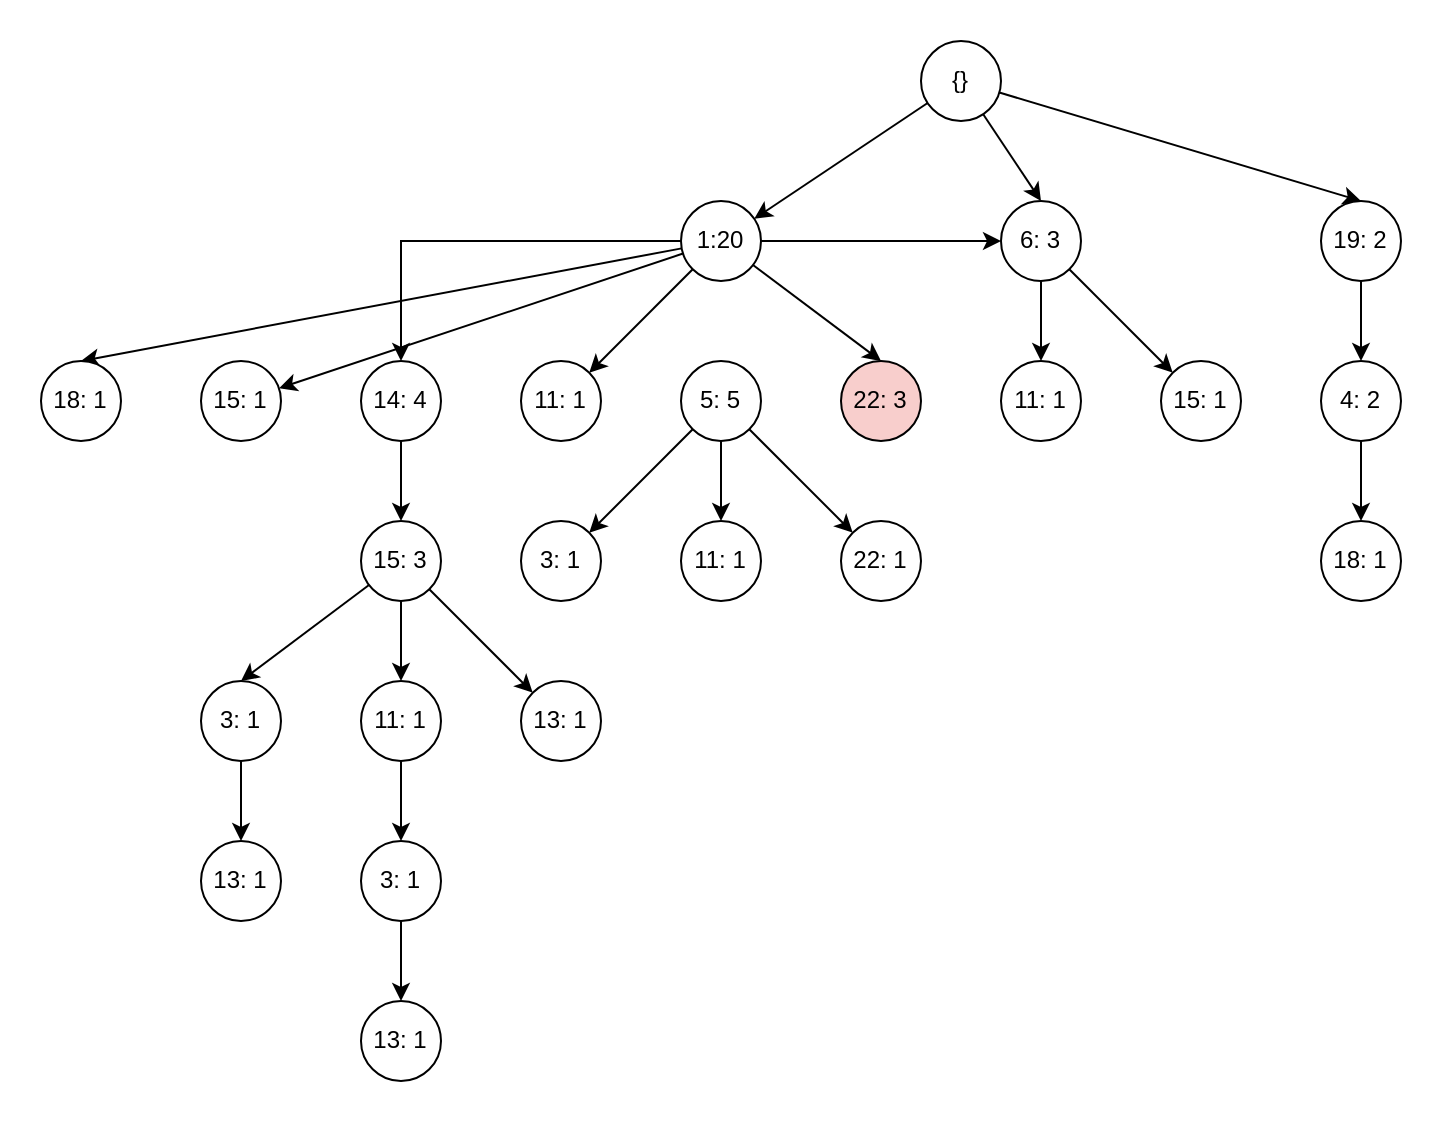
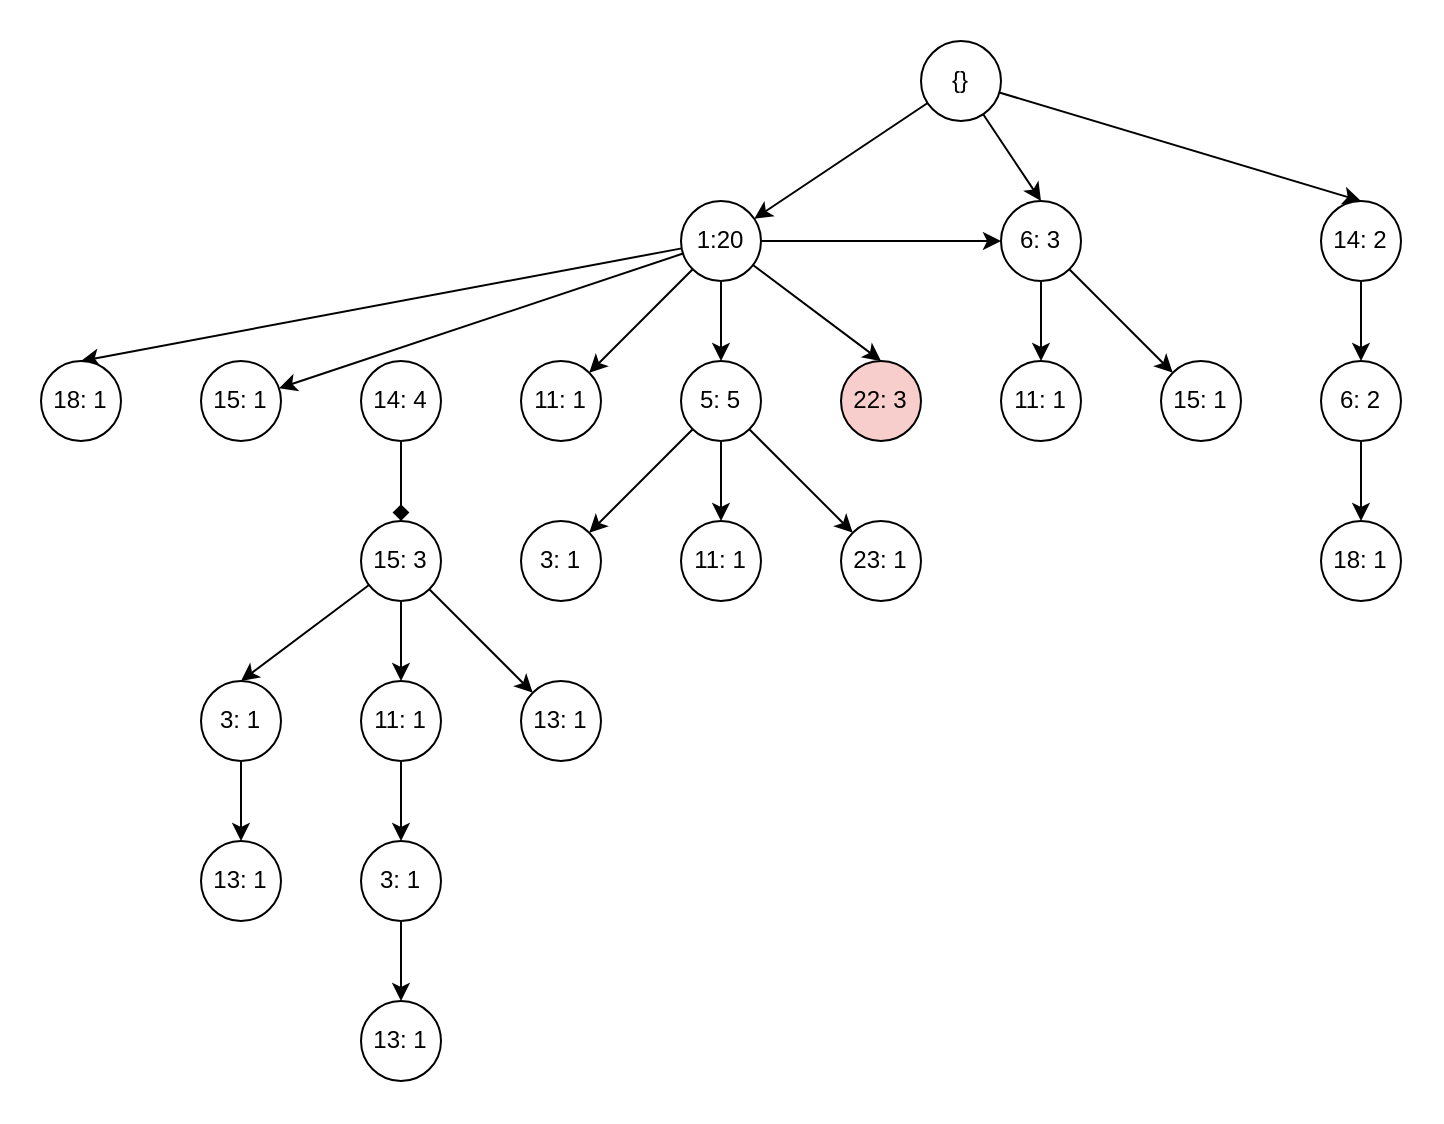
- <mxCell id="6" style="edgeStyle=orthogonalEdgeStyle;rounded=0;orthogonalLoop=1;jettySize=auto;html=1;" edge="1" parent="1" source="12" target="20"><mxGeometry relative="1" as="geometry" /></mxCell>
+ <mxCell id="6" style="edgeStyle=orthogonalEdgeStyle;rounded=0;orthogonalLoop=1;jettySize=auto;html=1;" edge="1" parent="1" source="12" target="16"><mxGeometry relative="1" as="geometry" /></mxCell>
- <mxCell id="41" value="19: 2" style="ellipse;whiteSpace=wrap;html=1;aspect=fixed;" vertex="1" parent="1"><mxGeometry x="660" y="100" width="40" height="40" as="geometry" /></mxCell>
+ <mxCell id="41" value="14: 2" style="ellipse;whiteSpace=wrap;html=1;aspect=fixed;" vertex="1" parent="1"><mxGeometry x="660" y="100" width="40" height="40" as="geometry" /></mxCell>
- <mxCell id="43" value="4: 2" style="ellipse;whiteSpace=wrap;html=1;aspect=fixed;" vertex="1" parent="1"><mxGeometry x="660" y="180" width="40" height="40" as="geometry" /></mxCell>
+ <mxCell id="43" value="6: 2" style="ellipse;whiteSpace=wrap;html=1;aspect=fixed;" vertex="1" parent="1"><mxGeometry x="660" y="180" width="40" height="40" as="geometry" /></mxCell>
- <mxCell id="19" style="edgeStyle=orthogonalEdgeStyle;rounded=0;orthogonalLoop=1;jettySize=auto;html=1;entryX=0.5;entryY=0;entryDx=0;entryDy=0;" edge="1" parent="1" source="20" target="24"><mxGeometry relative="1" as="geometry" /></mxCell>
+ <mxCell id="19" style="edgeStyle=orthogonalEdgeStyle;rounded=0;orthogonalLoop=1;jettySize=auto;html=1;entryX=0.5;entryY=0;entryDx=0;entryDy=0;endArrow=diamond;" edge="1" parent="1" source="20" target="24"><mxGeometry relative="1" as="geometry" /></mxCell>
- <mxCell id="45" value="22: 1" style="ellipse;whiteSpace=wrap;html=1;aspect=fixed;" vertex="1" parent="1"><mxGeometry x="420" y="260" width="40" height="40" as="geometry" /></mxCell>
+ <mxCell id="45" value="23: 1" style="ellipse;whiteSpace=wrap;html=1;aspect=fixed;" vertex="1" parent="1"><mxGeometry x="420" y="260" width="40" height="40" as="geometry" /></mxCell>
